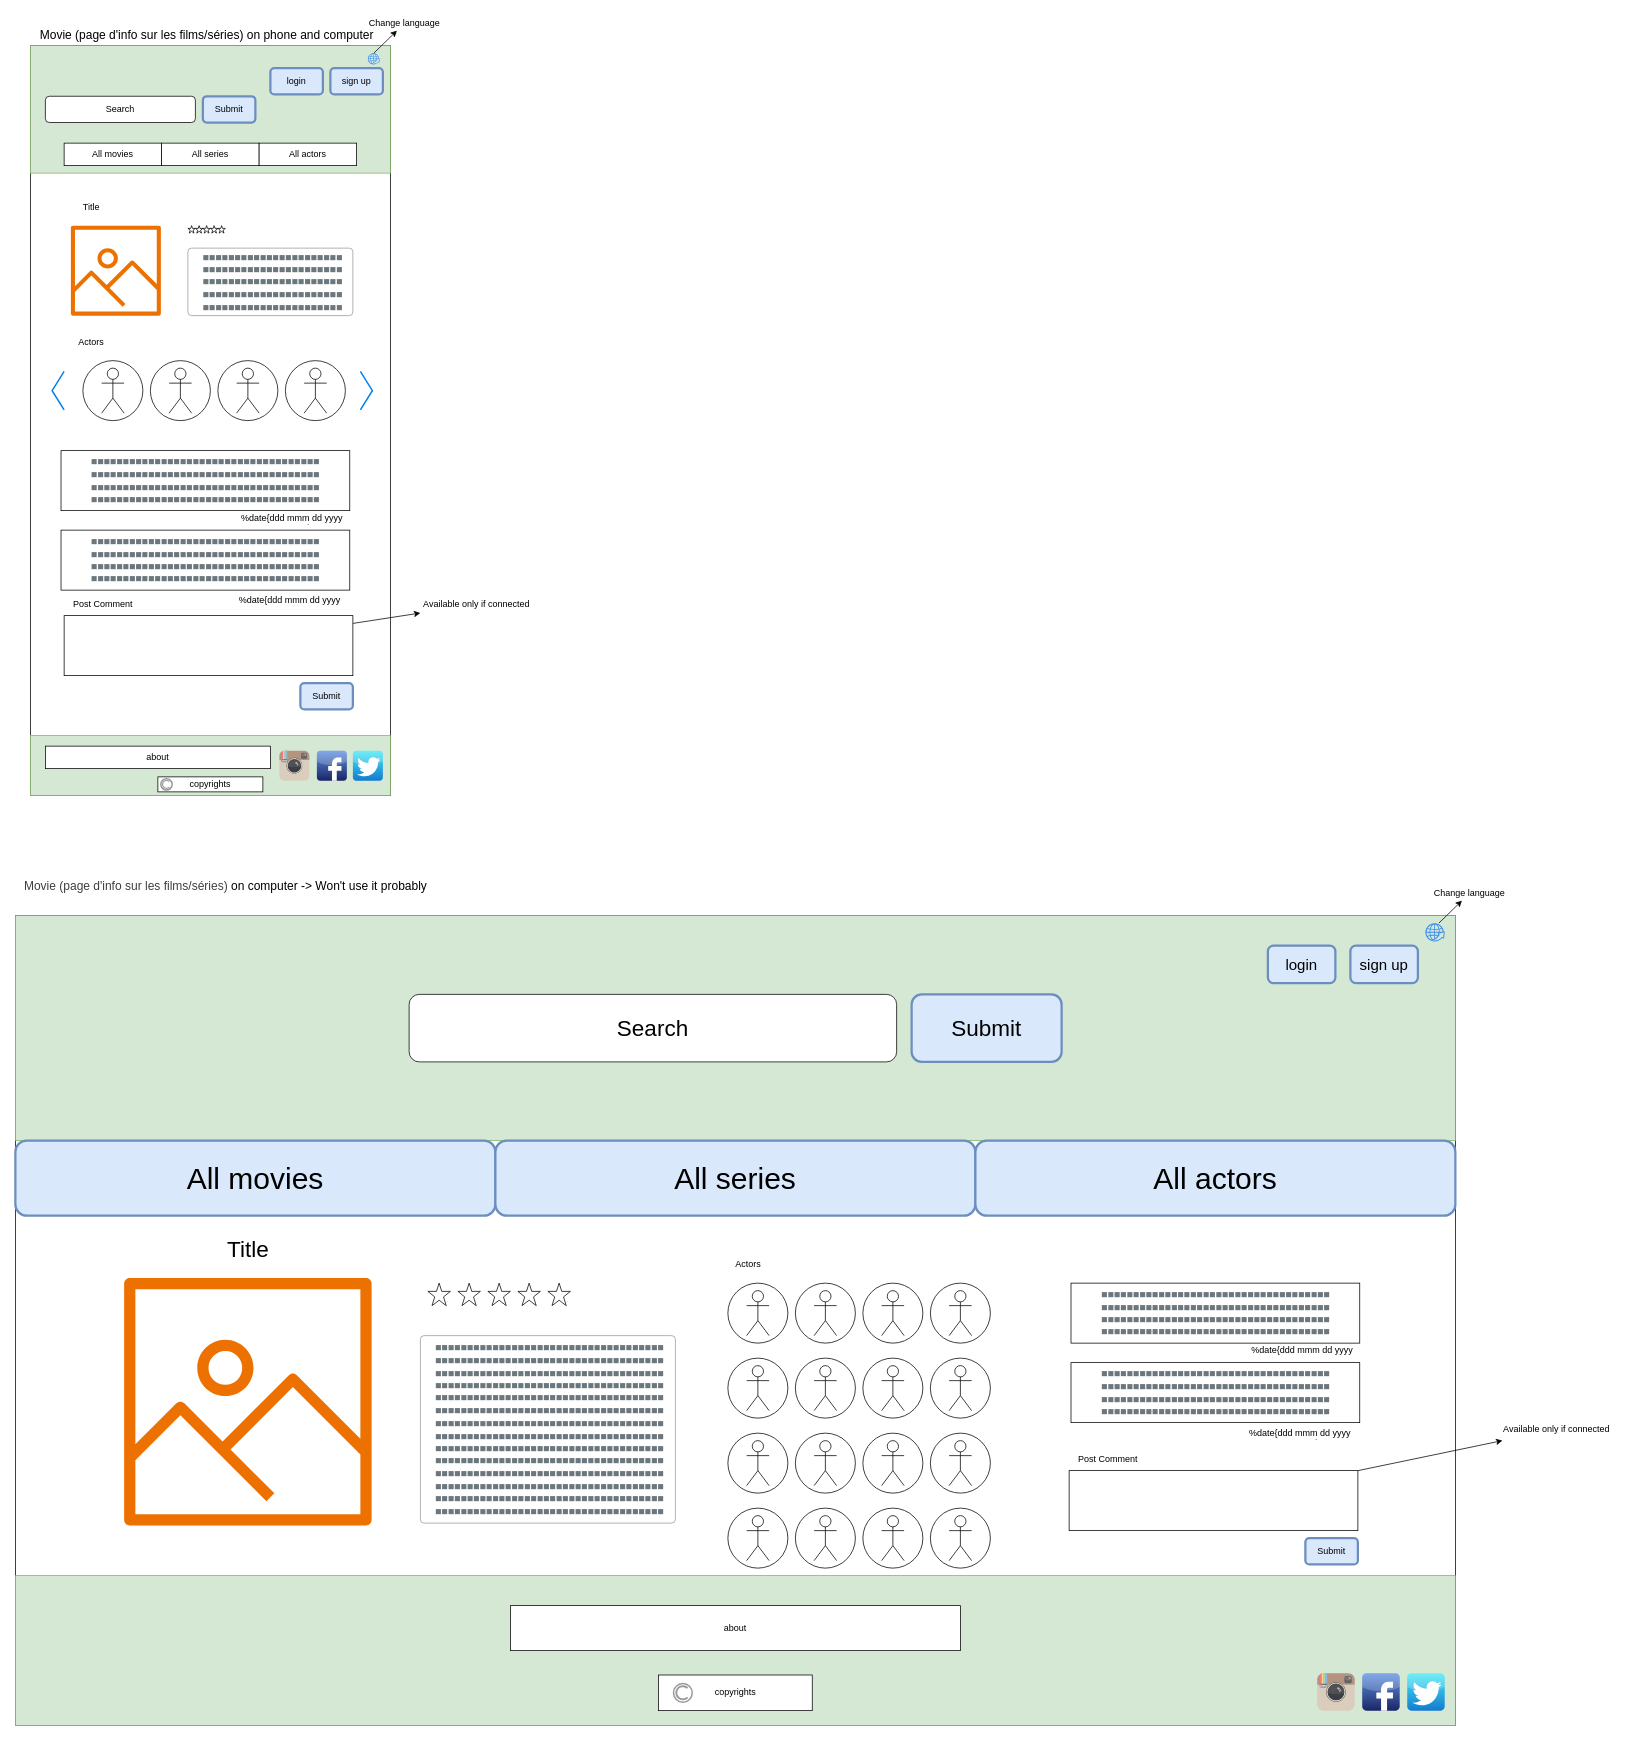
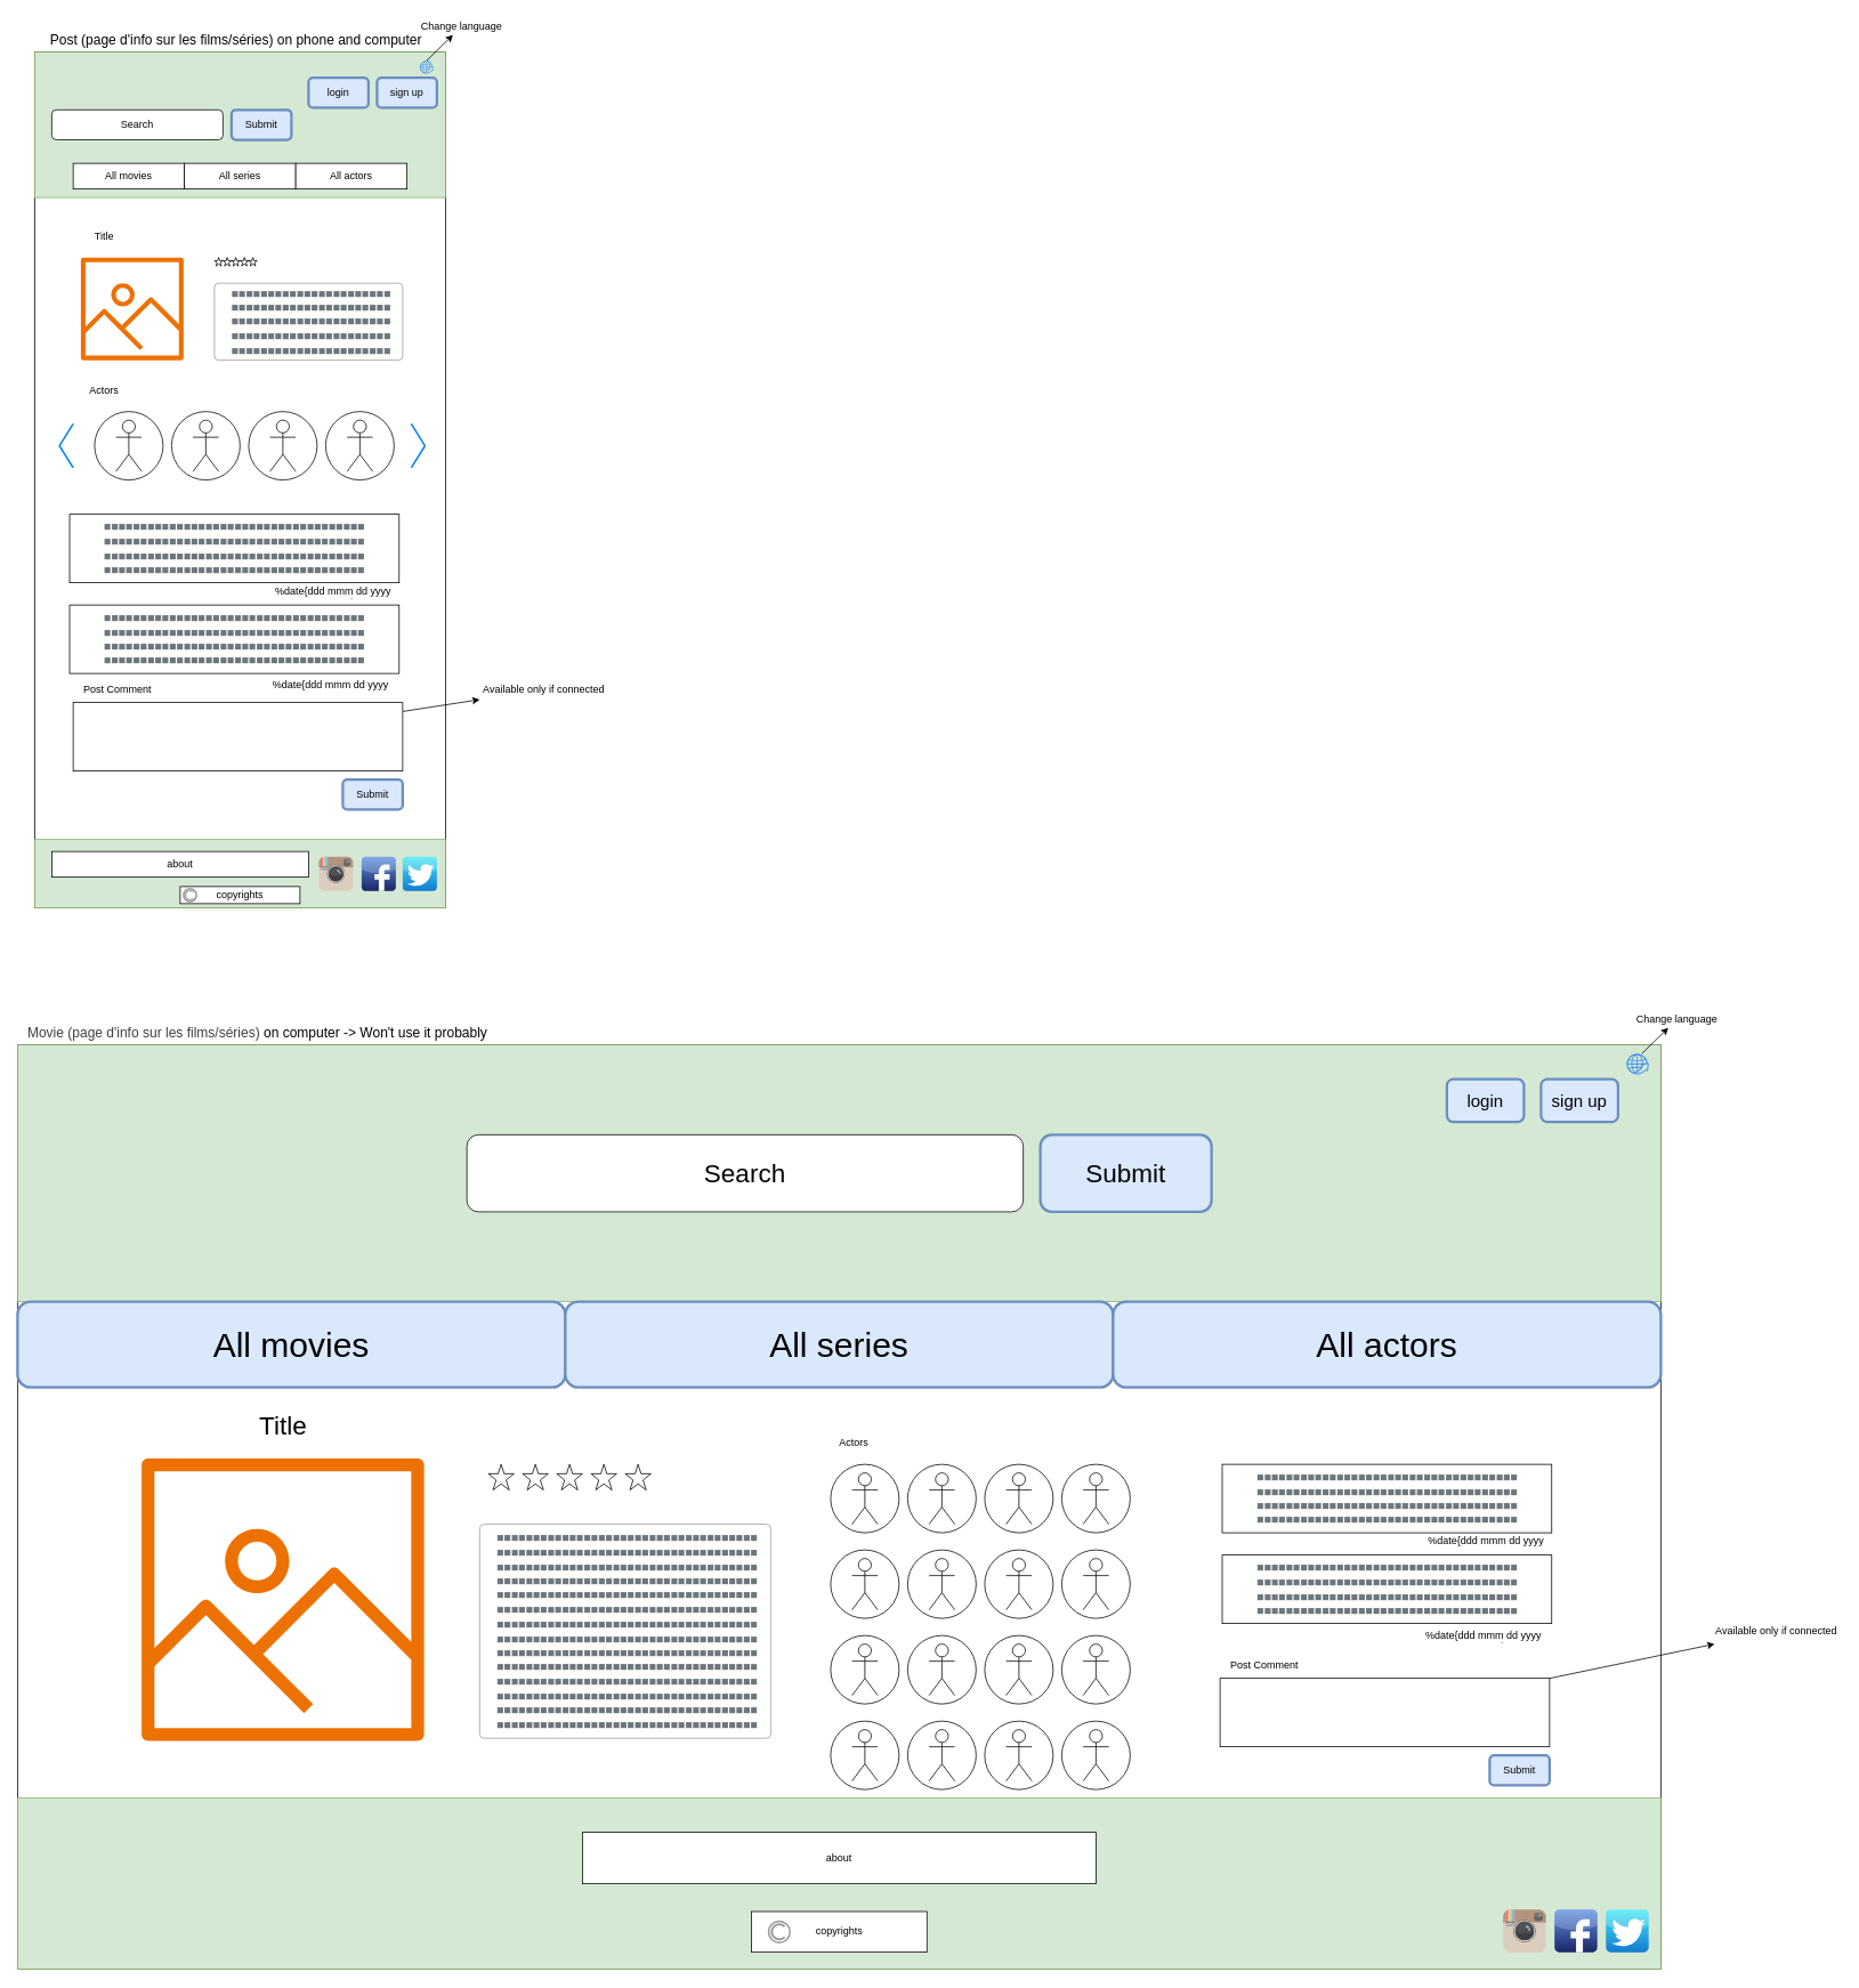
- <mxCell id="3" value="&lt;font style=&quot;font-size: 16px;&quot;&gt;Movie (page d'info sur les films/séries) on phone and computer&lt;/font&gt;" style="text;html=1;align=center;verticalAlign=middle;resizable=0;points=[];autosize=1;strokeColor=none;fillColor=none;" parent="1" vertex="1"><mxGeometry x="40" y="30" width="470" height="30" as="geometry" /></mxCell>
+ <mxCell id="3" value="&lt;font style=&quot;font-size: 16px;&quot;&gt;Post (page d'info sur les films/séries) on phone and computer&lt;/font&gt;" style="text;html=1;align=center;verticalAlign=middle;resizable=0;points=[];autosize=1;strokeColor=none;fillColor=none;" parent="1" vertex="1"><mxGeometry x="40" y="30" width="470" height="30" as="geometry" /></mxCell>
- <mxCell id="69" value="&lt;font style=&quot;font-size: 16px;&quot;&gt;&lt;span style=&quot;color: rgb(63, 63, 63);&quot;&gt;Movie (page d'info sur les films/séries)&amp;nbsp;&lt;/span&gt;on computer -&amp;gt; Won't use it probably&lt;/font&gt;" style="text;html=1;align=center;verticalAlign=middle;resizable=0;points=[];autosize=1;strokeColor=none;fillColor=none;" parent="1" vertex="1"><mxGeometry x="20" y="1165" width="560" height="30" as="geometry" /></mxCell>
+ <mxCell id="69" value="&lt;font style=&quot;font-size: 16px;&quot;&gt;&lt;span style=&quot;color: rgb(63, 63, 63);&quot;&gt;Movie (page d'info sur les films/séries)&amp;nbsp;&lt;/span&gt;on computer -&amp;gt; Won't use it probably&lt;/font&gt;" style="text;html=1;align=center;verticalAlign=middle;resizable=0;points=[];autosize=1;strokeColor=none;fillColor=none;" parent="1" vertex="1"><mxGeometry x="20" y="1190" width="560" height="30" as="geometry" /></mxCell>
